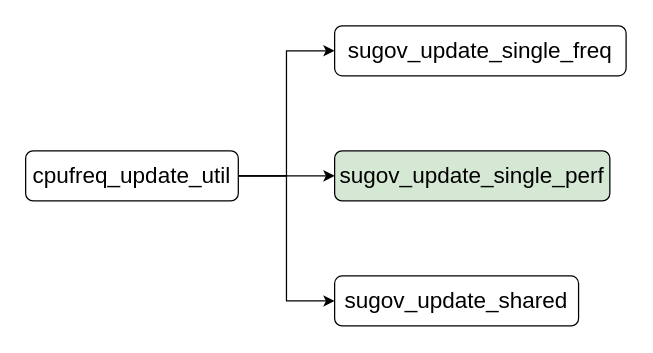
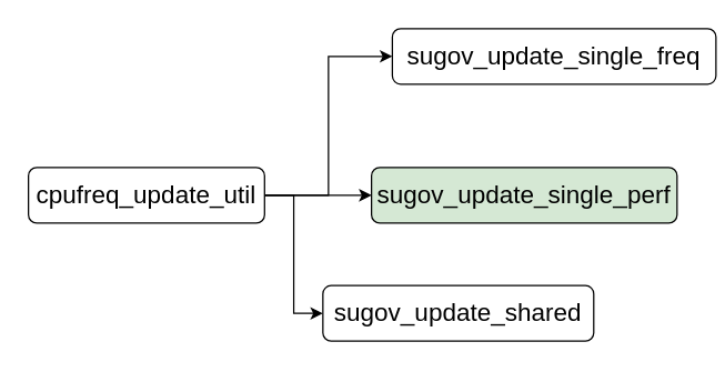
- <mxCell id="2" value="&lt;font style=&quot;font-size: 18px;&quot;&gt;sugov_update_single_freq&lt;/font&gt;" style="rounded=1;whiteSpace=wrap;html=1;" vertex="1" parent="1"><mxGeometry x="267" y="20" width="233" height="40" as="geometry" /></mxCell>
+ <mxCell id="2" value="&lt;font style=&quot;font-size: 18px;&quot;&gt;sugov_update_single_freq&lt;/font&gt;" style="rounded=1;whiteSpace=wrap;html=1;" vertex="1" parent="1"><mxGeometry x="282" y="20" width="233" height="40" as="geometry" /></mxCell>
- <mxCell id="8" value="&lt;font style=&quot;font-size: 18px;&quot;&gt;sugov_update_shared&lt;/font&gt;" style="rounded=1;whiteSpace=wrap;html=1;" vertex="1" parent="1"><mxGeometry x="267" y="220" width="195" height="40" as="geometry" /></mxCell>
+ <mxCell id="8" value="&lt;font style=&quot;font-size: 18px;&quot;&gt;sugov_update_shared&lt;/font&gt;" style="rounded=1;whiteSpace=wrap;html=1;" vertex="1" parent="1"><mxGeometry x="232" y="205" width="195" height="40" as="geometry" /></mxCell>
